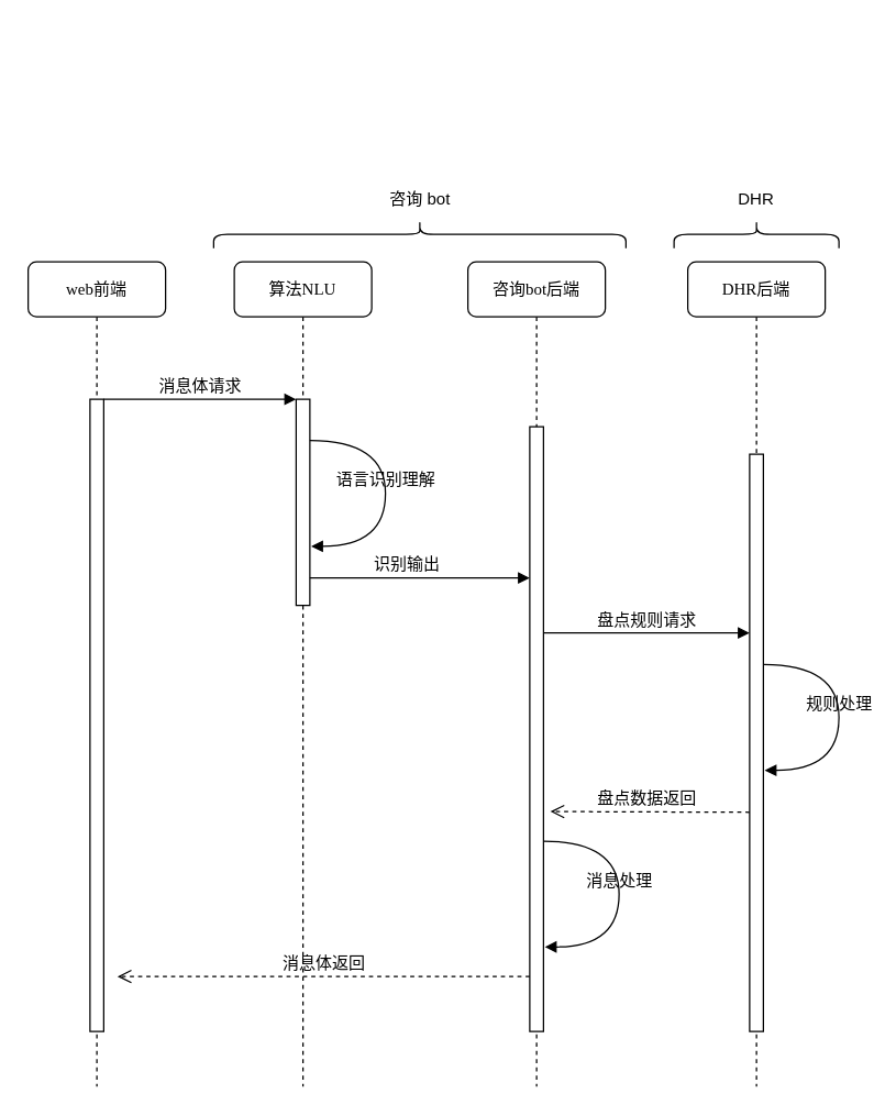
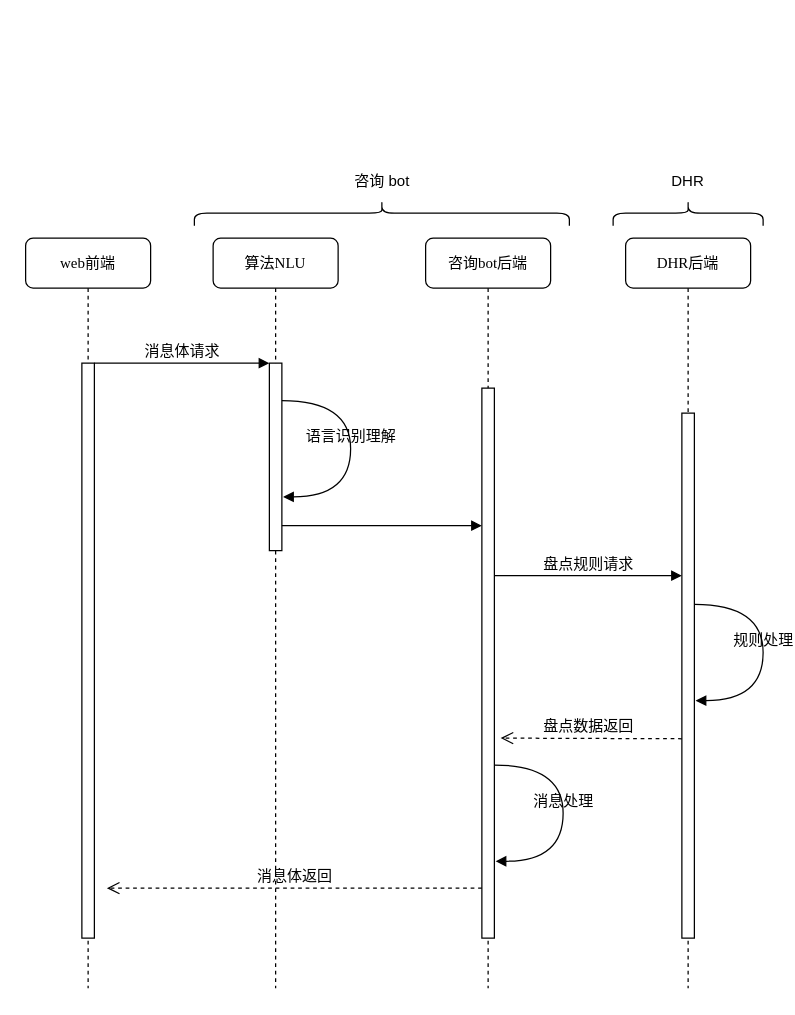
- <mxCell id="13" value="识别输出" style="text;html=1;resizable=0;points=[];autosize=1;align=left;verticalAlign=top;spacingTop=-4;" parent="1" vertex="1"><mxGeometry x="270" y="400" width="60" height="20" as="geometry" /></mxCell>
